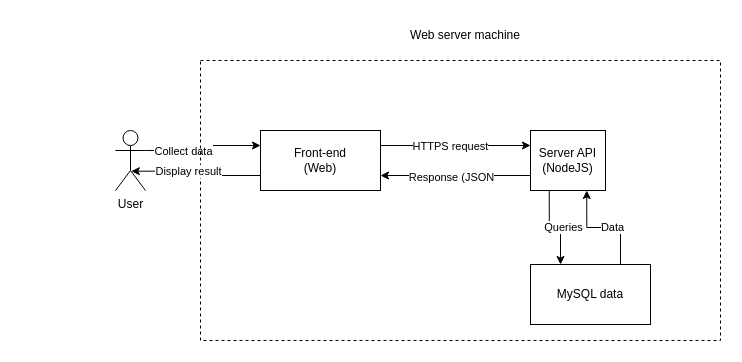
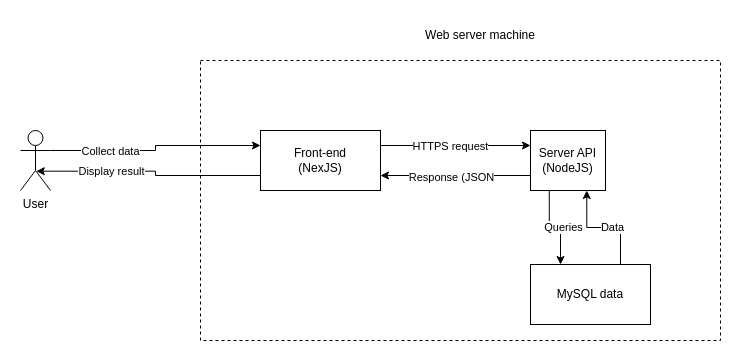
- <mxCell id="16" value="Web server machine" style="text;html=1;strokeColor=none;fillColor=none;align=center;verticalAlign=middle;whiteSpace=wrap;rounded=0;" vertex="1" parent="1"><mxGeometry x="395" y="20" width="140" height="30" as="geometry" /></mxCell>
+ <mxCell id="16" value="Web server machine" style="text;html=1;strokeColor=none;fillColor=none;align=center;verticalAlign=middle;whiteSpace=wrap;rounded=0;" vertex="1" parent="1"><mxGeometry x="410" y="20" width="140" height="30" as="geometry" /></mxCell>
- <mxCell id="4" value="User" style="shape=umlActor;verticalLabelPosition=bottom;verticalAlign=top;html=1;outlineConnect=0;" vertex="1" parent="1"><mxGeometry x="115" y="130" width="30" height="60" as="geometry" /></mxCell>
+ <mxCell id="4" value="User" style="shape=umlActor;verticalLabelPosition=bottom;verticalAlign=top;html=1;outlineConnect=0;" vertex="1" parent="1"><mxGeometry x="20" y="130" width="30" height="60" as="geometry" /></mxCell>
- <mxCell id="10" value="&lt;div&gt;Front-end&lt;/div&gt;&lt;div&gt;(Web)&lt;br&gt;&lt;/div&gt;" style="rounded=0;whiteSpace=wrap;html=1;fillColor=default;" vertex="1" parent="1"><mxGeometry x="260" y="130" width="120" height="60" as="geometry" /></mxCell>
+ <mxCell id="10" value="&lt;div&gt;Front-end&lt;/div&gt;&lt;div&gt;(NexJS)&lt;br&gt;&lt;/div&gt;" style="rounded=0;whiteSpace=wrap;html=1;fillColor=default;" vertex="1" parent="1"><mxGeometry x="260" y="130" width="120" height="60" as="geometry" /></mxCell>
